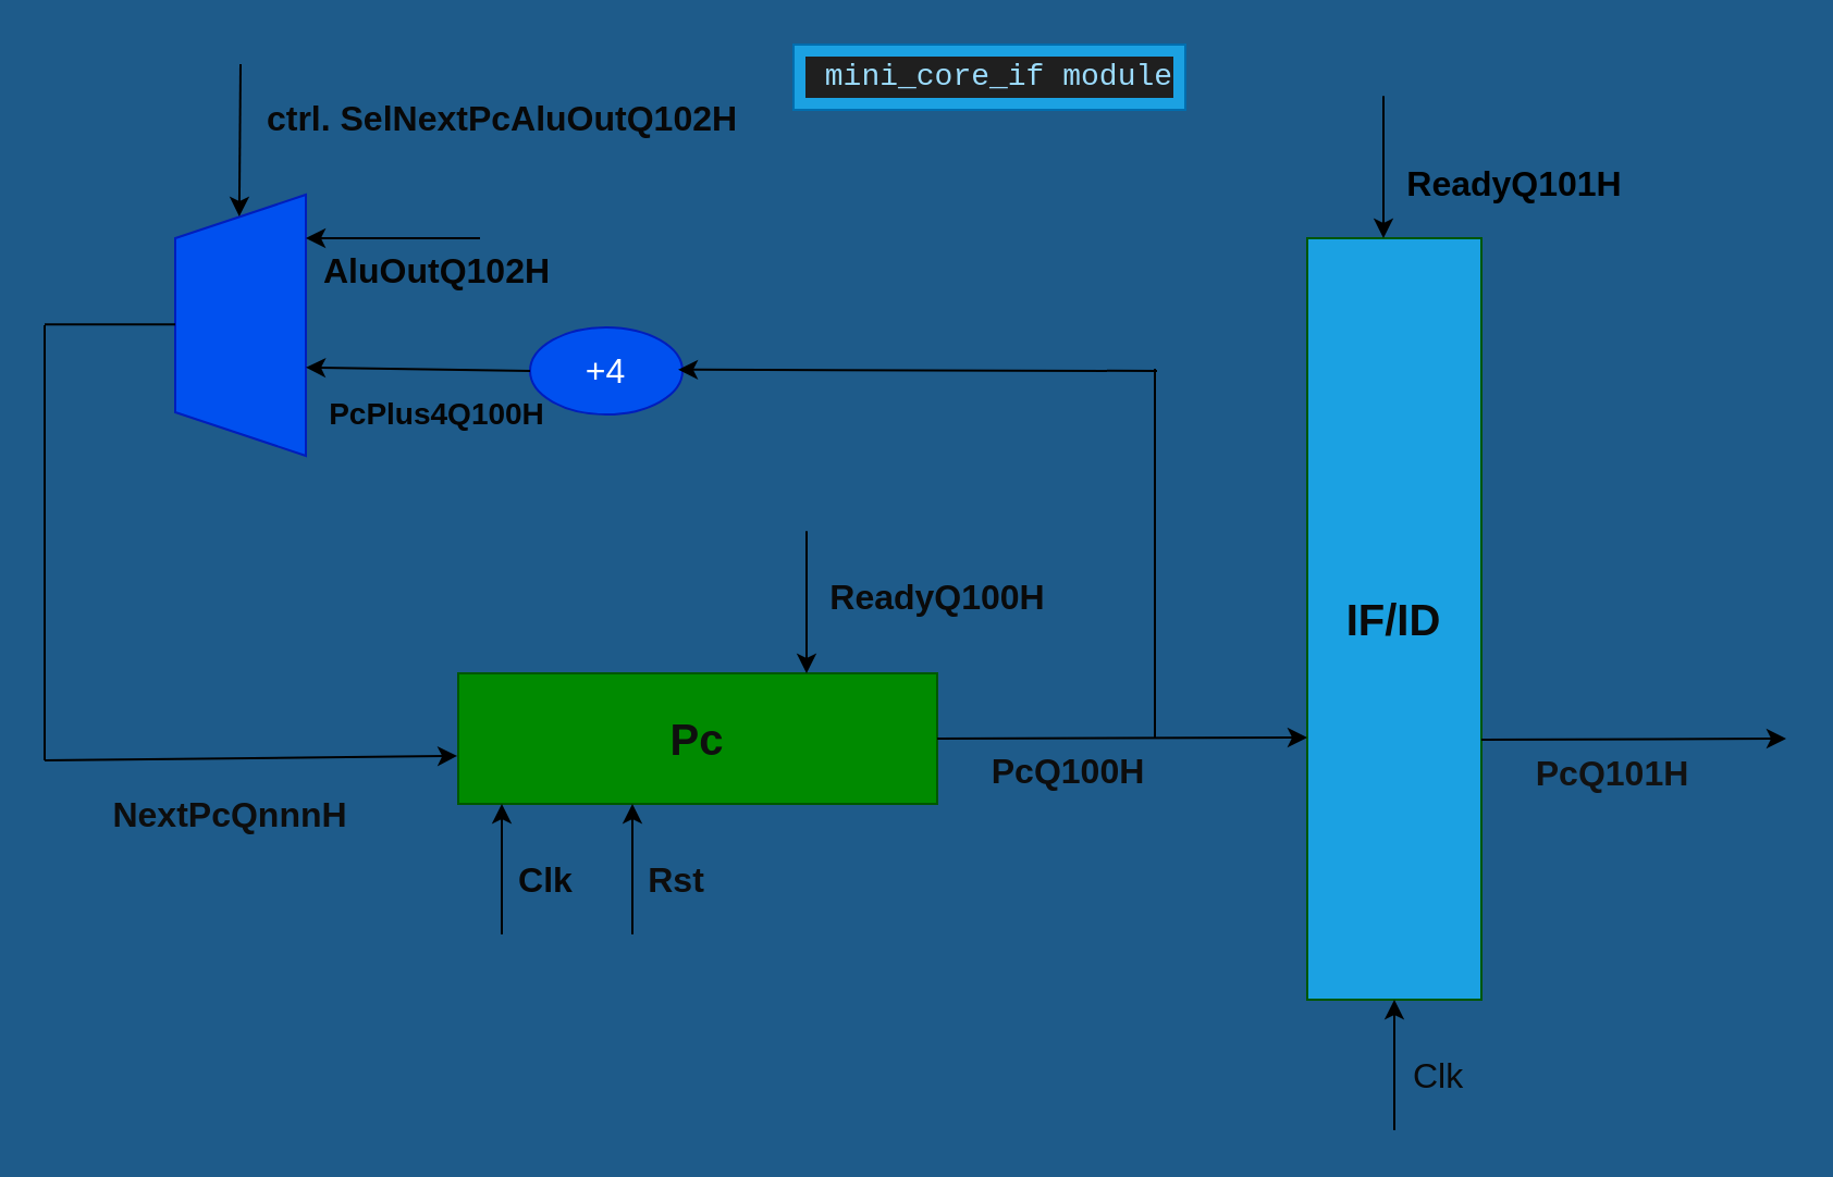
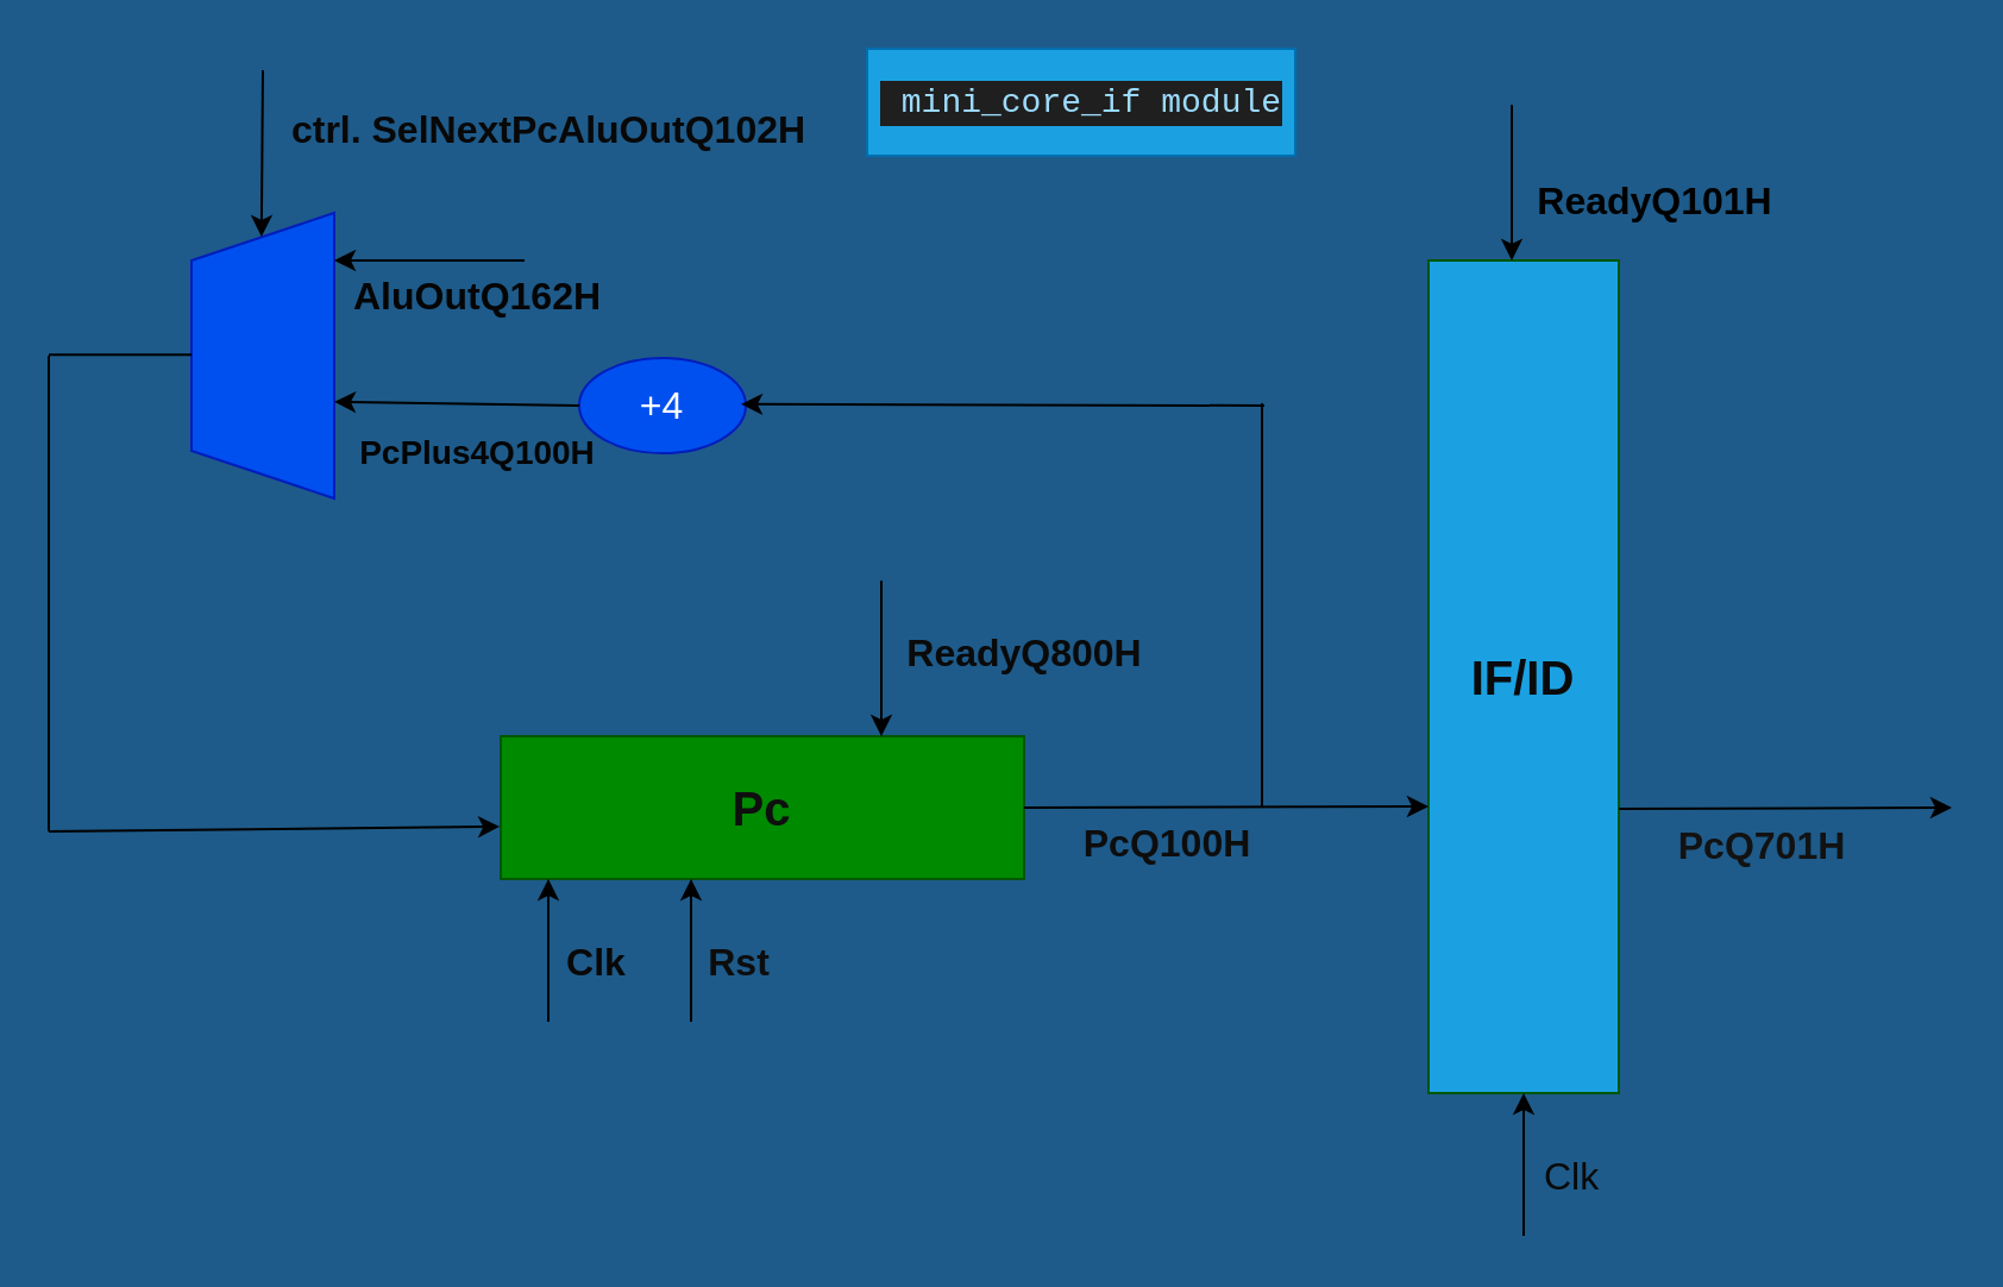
- <mxCell id="7" value="&lt;div style=&quot;color: rgb(204, 204, 204); background-color: rgb(31, 31, 31); font-family: Consolas, &amp;quot;Courier New&amp;quot;, monospace; font-size: 14px; line-height: 19px;&quot;&gt;&amp;nbsp;&lt;span style=&quot;color: #9cdcfe;&quot;&gt;mini_core_if module&lt;/span&gt;&lt;/div&gt;" style="text;html=1;align=center;verticalAlign=middle;resizable=0;points=[];autosize=1;strokeColor=#006EAF;fillColor=#1ba1e2;fontColor=#ffffff;" vertex="1" parent="1"><mxGeometry x="364" y="20" width="180" height="30" as="geometry" /></mxCell>
+ <mxCell id="7" value="&lt;div style=&quot;color: rgb(204, 204, 204); background-color: rgb(31, 31, 31); font-family: Consolas, &amp;quot;Courier New&amp;quot;, monospace; font-size: 14px; line-height: 19px;&quot;&gt;&amp;nbsp;&lt;span style=&quot;color: #9cdcfe;&quot;&gt;mini_core_if module&lt;/span&gt;&lt;/div&gt;" style="text;html=1;align=center;verticalAlign=middle;resizable=0;points=[];autosize=1;strokeColor=#006EAF;fillColor=#1ba1e2;fontColor=#ffffff;" vertex="1" parent="1"><mxGeometry x="364" y="20" width="180" height="45" as="geometry" /></mxCell>
- <mxCell id="25" value="AluOutQ102H" style="text;html=1;align=center;verticalAlign=middle;resizable=0;points=[];autosize=1;strokeColor=none;fillColor=none;fontSize=16;fontColor=#050505;fontStyle=1;" vertex="1" parent="1"><mxGeometry x="135" y="109" width="130" height="30" as="geometry" /></mxCell>
+ <mxCell id="25" value="AluOutQ162H" style="text;html=1;align=center;verticalAlign=middle;resizable=0;points=[];autosize=1;strokeColor=none;fillColor=none;fontSize=16;fontColor=#050505;fontStyle=1;" vertex="1" parent="1"><mxGeometry x="135" y="109" width="130" height="30" as="geometry" /></mxCell>
- <mxCell id="12" value="&lt;font style=&quot;font-size: 16px;&quot;&gt;ReadyQ100H&lt;/font&gt;" style="text;html=1;align=center;verticalAlign=middle;resizable=0;points=[];autosize=1;strokeColor=none;fillColor=none;fontSize=12;fontColor=#0a0a0a;fontStyle=1;" vertex="1" parent="1"><mxGeometry x="370" y="259" width="120" height="30" as="geometry" /></mxCell>
+ <mxCell id="12" value="&lt;font style=&quot;font-size: 16px;&quot;&gt;ReadyQ800H&lt;/font&gt;" style="text;html=1;align=center;verticalAlign=middle;resizable=0;points=[];autosize=1;strokeColor=none;fillColor=none;fontSize=12;fontColor=#0a0a0a;fontStyle=1;" vertex="1" parent="1"><mxGeometry x="370" y="259" width="120" height="30" as="geometry" /></mxCell>
- <mxCell id="18" value="&lt;font style=&quot;font-size: 16px;&quot;&gt;PcQ101H&lt;/font&gt;" style="text;html=1;align=center;verticalAlign=middle;resizable=0;points=[];autosize=1;strokeColor=none;fillColor=none;fontSize=12;fontColor=#121212;fontStyle=1;" vertex="1" parent="1"><mxGeometry x="695" y="339.5" width="90" height="30" as="geometry" /></mxCell>
+ <mxCell id="18" value="&lt;font style=&quot;font-size: 16px;&quot;&gt;PcQ701H&lt;/font&gt;" style="text;html=1;align=center;verticalAlign=middle;resizable=0;points=[];autosize=1;strokeColor=none;fillColor=none;fontSize=12;fontColor=#121212;fontStyle=1;" vertex="1" parent="1"><mxGeometry x="695" y="339.5" width="90" height="30" as="geometry" /></mxCell>
- <mxCell id="31" value="&lt;font color=&quot;#0d0d0d&quot;&gt;NextPcQnnnH&lt;/font&gt;" style="text;html=1;align=center;verticalAlign=middle;resizable=0;points=[];autosize=1;strokeColor=none;fillColor=none;fontSize=16;fontColor=#9CDCFE;fontStyle=1;" vertex="1" parent="1"><mxGeometry x="40" y="359" width="130" height="30" as="geometry" /></mxCell>
